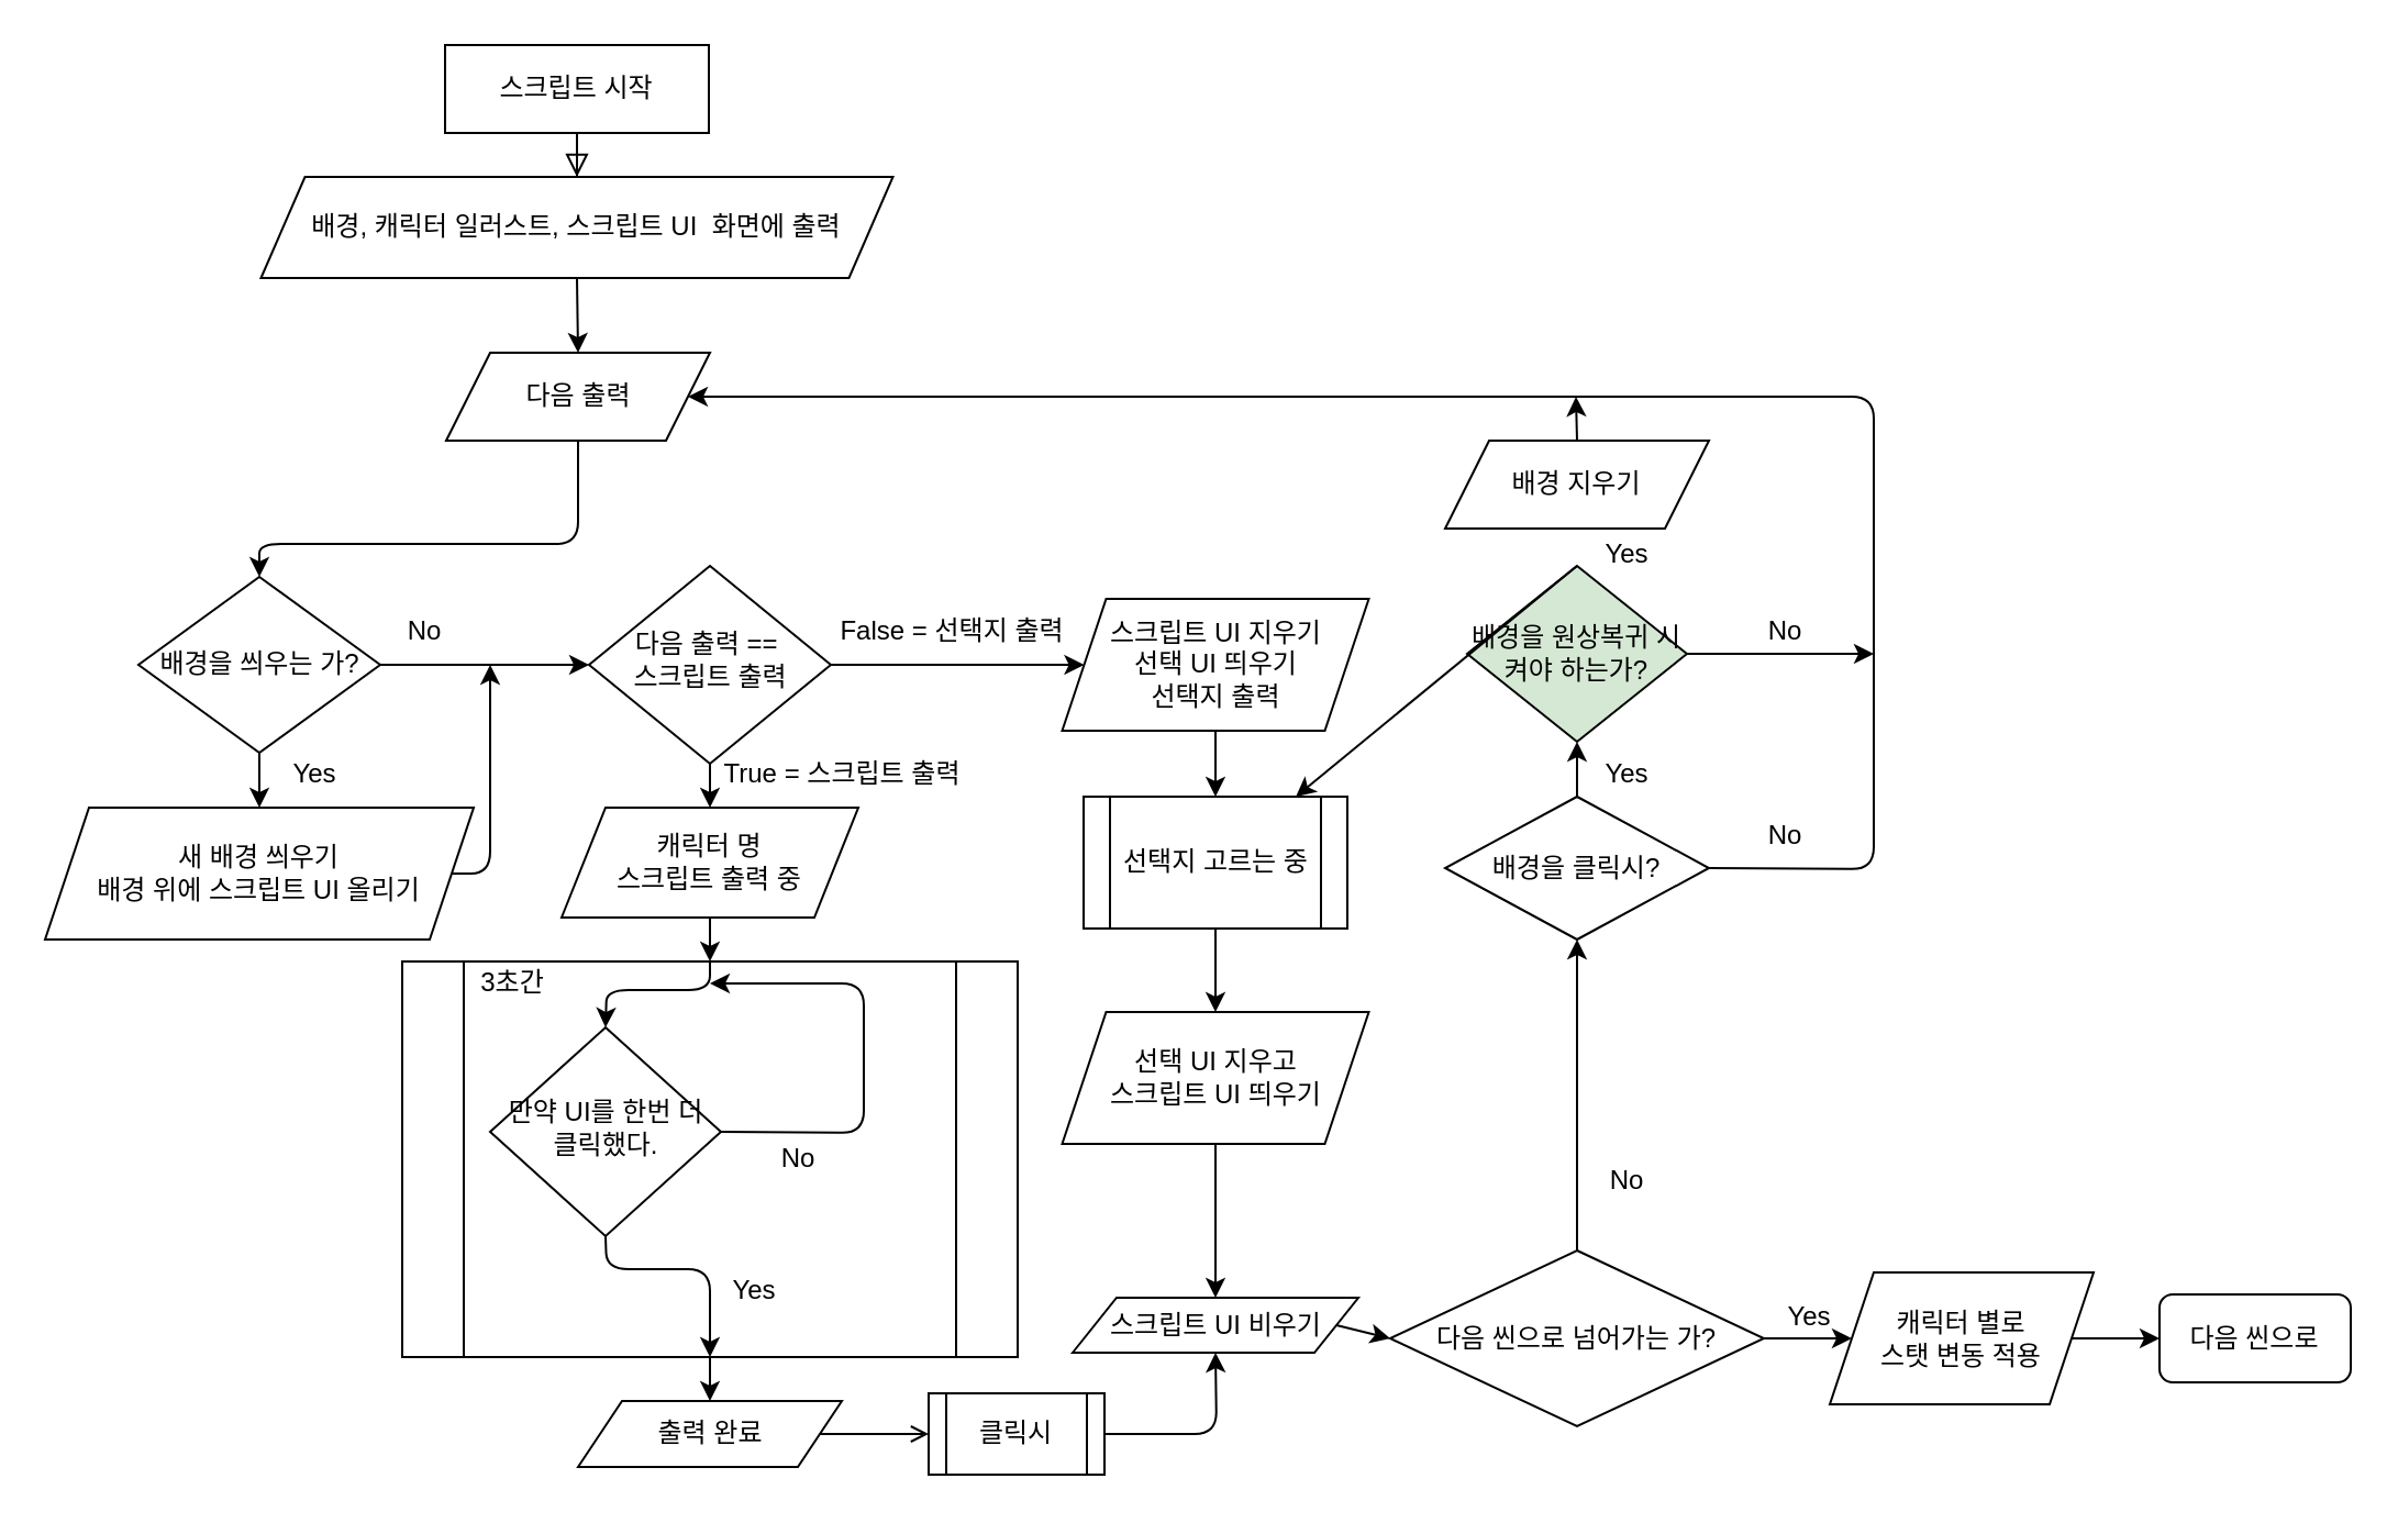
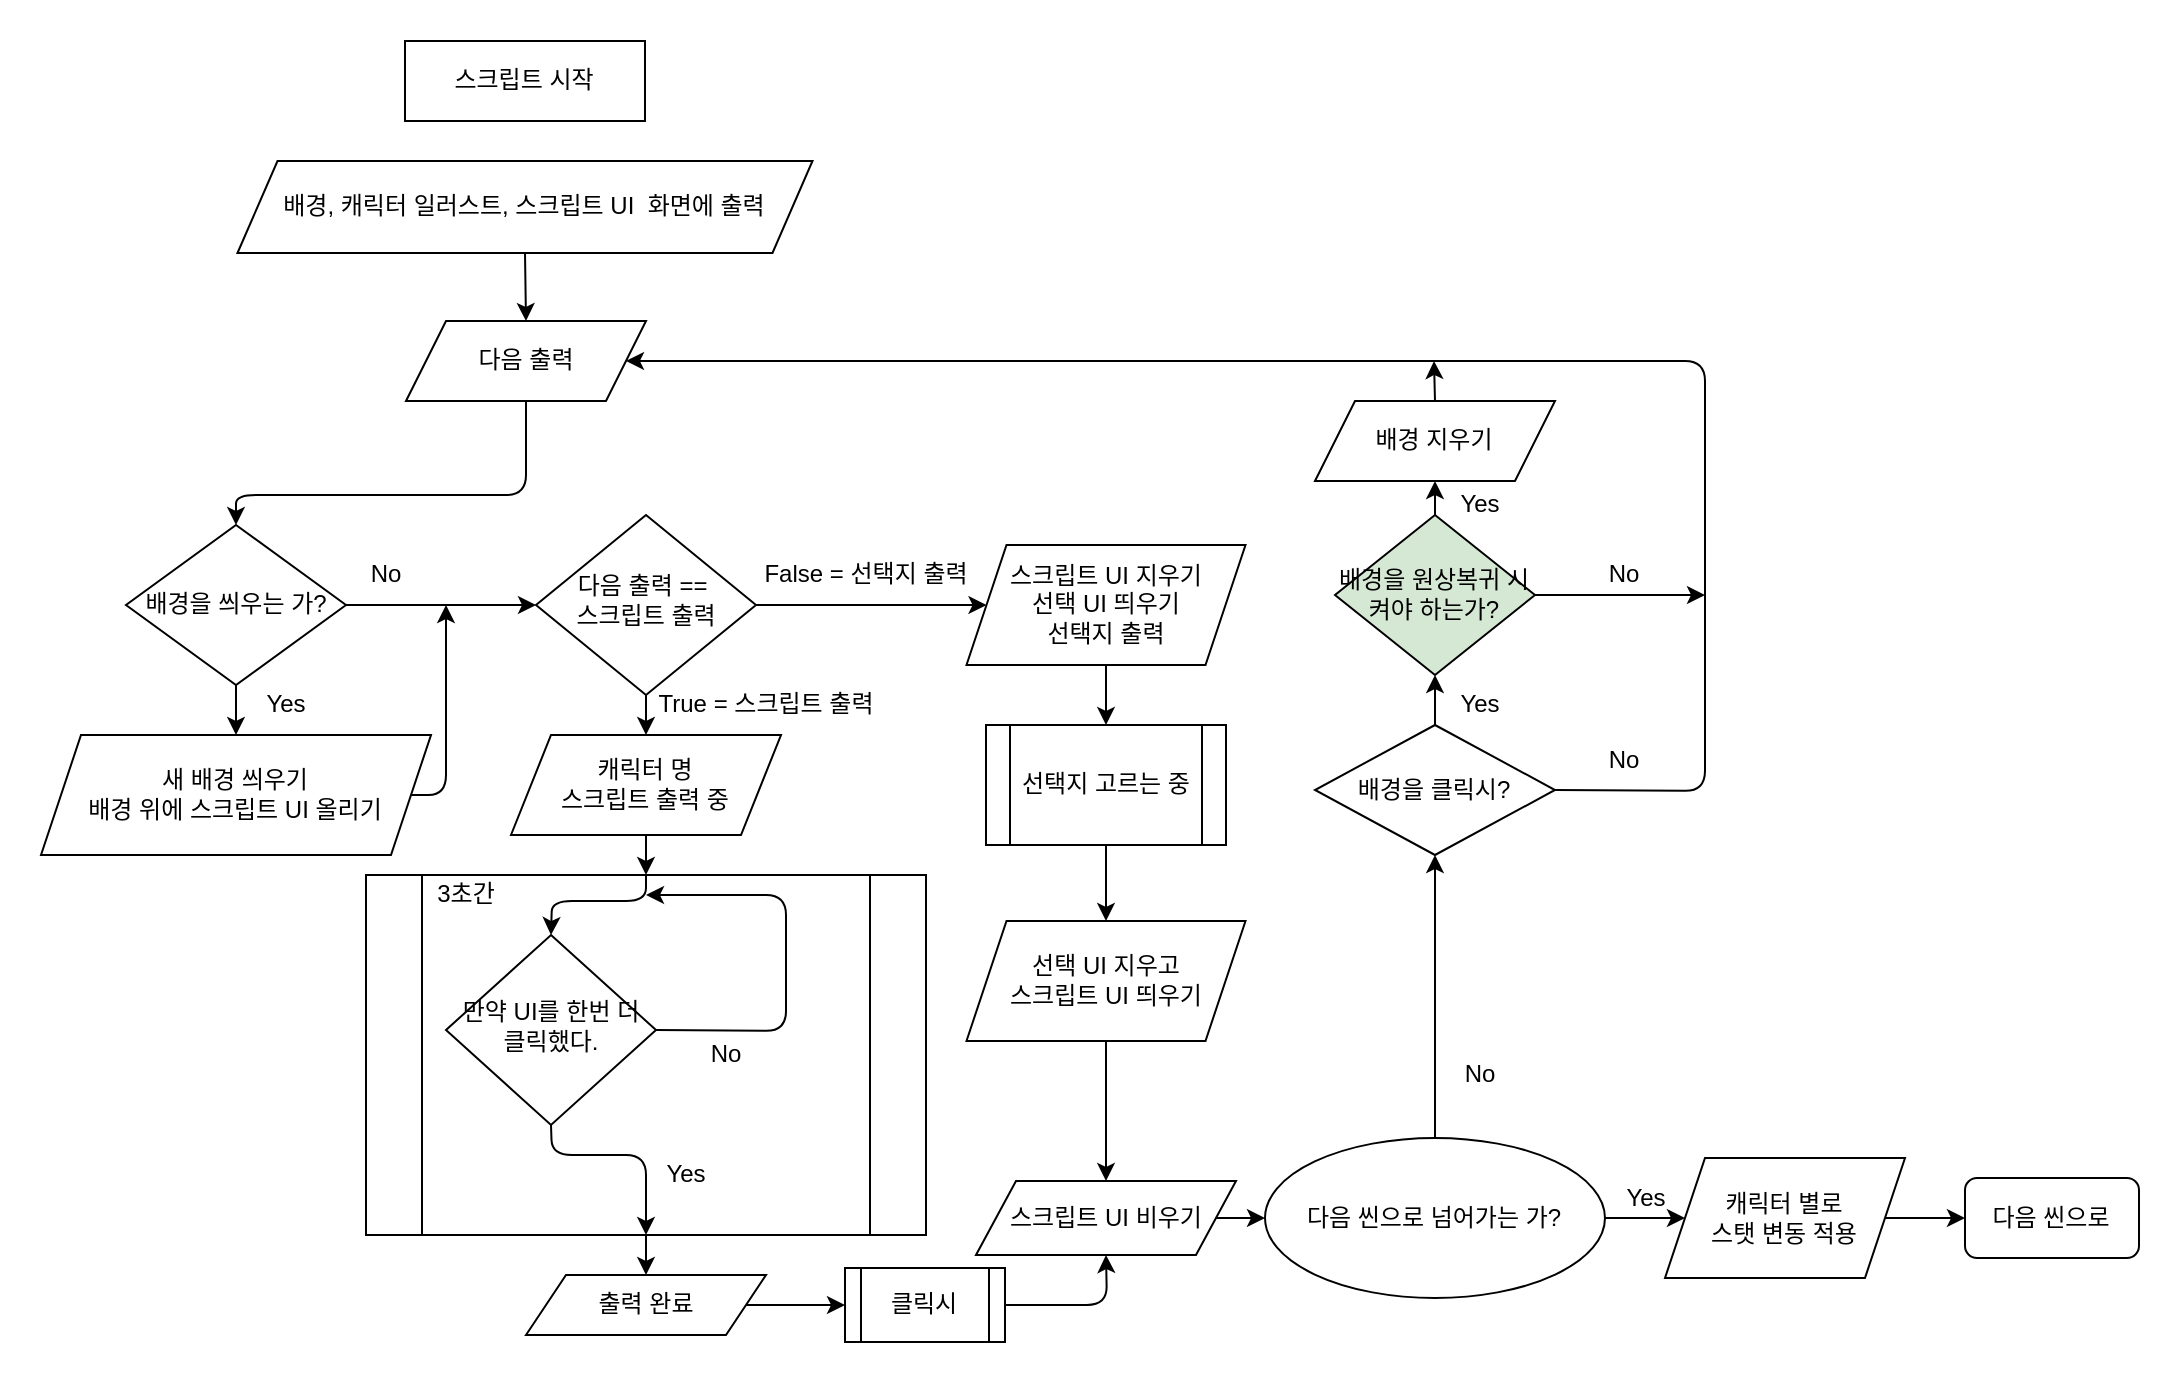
- <mxCell id="2" value="" style="rounded=0;html=1;jettySize=auto;orthogonalLoop=1;fontSize=11;endArrow=block;endFill=0;endSize=8;strokeWidth=1;shadow=0;labelBackgroundColor=none;edgeStyle=orthogonalEdgeStyle;entryX=0.5;entryY=0;entryDx=0;entryDy=0;" parent="1" source="3" target="6" edge="1"><mxGeometry relative="1" as="geometry"><mxPoint x="262" y="70" as="targetPoint" /></mxGeometry></mxCell>
- <mxCell id="47" value="" style="endArrow=classic;html=1;exitX=0.5;exitY=0;exitDx=0;exitDy=0;" parent="1" source="42" target="35" edge="1"><mxGeometry width="50" height="50" relative="1" as="geometry"><mxPoint x="629.5" y="360" as="sourcePoint" /><mxPoint x="679.5" y="310" as="targetPoint" /></mxGeometry></mxCell>
+ <mxCell id="47" value="" style="endArrow=classic;html=1;entryX=0.5;entryY=1;entryDx=0;entryDy=0;exitX=0.5;exitY=0;exitDx=0;exitDy=0;" parent="1" source="42" target="46" edge="1"><mxGeometry width="50" height="50" relative="1" as="geometry"><mxPoint x="629.5" y="360" as="sourcePoint" /><mxPoint x="679.5" y="310" as="targetPoint" /></mxGeometry></mxCell>
- <mxCell id="57" value="스크립트 UI 비우기" style="shape=parallelogram;perimeter=parallelogramPerimeter;whiteSpace=wrap;html=1;fixedSize=1;" parent="1" vertex="1"><mxGeometry x="487.5" y="590" width="130" height="25" as="geometry" /></mxCell>
+ <mxCell id="57" value="스크립트 UI 비우기" style="shape=parallelogram;perimeter=parallelogramPerimeter;whiteSpace=wrap;html=1;fixedSize=1;" parent="1" vertex="1"><mxGeometry x="487.5" y="590" width="130" height="37" as="geometry" /></mxCell>
- <mxCell id="36" value="다음 씬으로 넘어가는 가?" style="rhombus;whiteSpace=wrap;html=1;" parent="1" vertex="1"><mxGeometry x="632" y="568.5" width="170" height="80" as="geometry" /></mxCell>
+ <mxCell id="36" value="다음 씬으로 넘어가는 가?" style="ellipse;whiteSpace=wrap;html=1;" parent="1" vertex="1"><mxGeometry x="632" y="568.5" width="170" height="80" as="geometry" /></mxCell>
- <mxCell id="56" value="" style="endArrow=open;html=1;exitX=1;exitY=0.5;exitDx=0;exitDy=0;entryX=0;entryY=0.5;entryDx=0;entryDy=0;" parent="1" source="19" target="55" edge="1"><mxGeometry width="50" height="50" relative="1" as="geometry"><mxPoint x="372.5" y="652" as="sourcePoint" /><mxPoint x="579.5" y="597" as="targetPoint" /><Array as="points" /></mxGeometry></mxCell>
+ <mxCell id="56" value="" style="endArrow=classic;html=1;exitX=1;exitY=0.5;exitDx=0;exitDy=0;entryX=0;entryY=0.5;entryDx=0;entryDy=0;" parent="1" source="19" target="55" edge="1"><mxGeometry width="50" height="50" relative="1" as="geometry"><mxPoint x="372.5" y="652" as="sourcePoint" /><mxPoint x="579.5" y="597" as="targetPoint" /><Array as="points" /></mxGeometry></mxCell>
